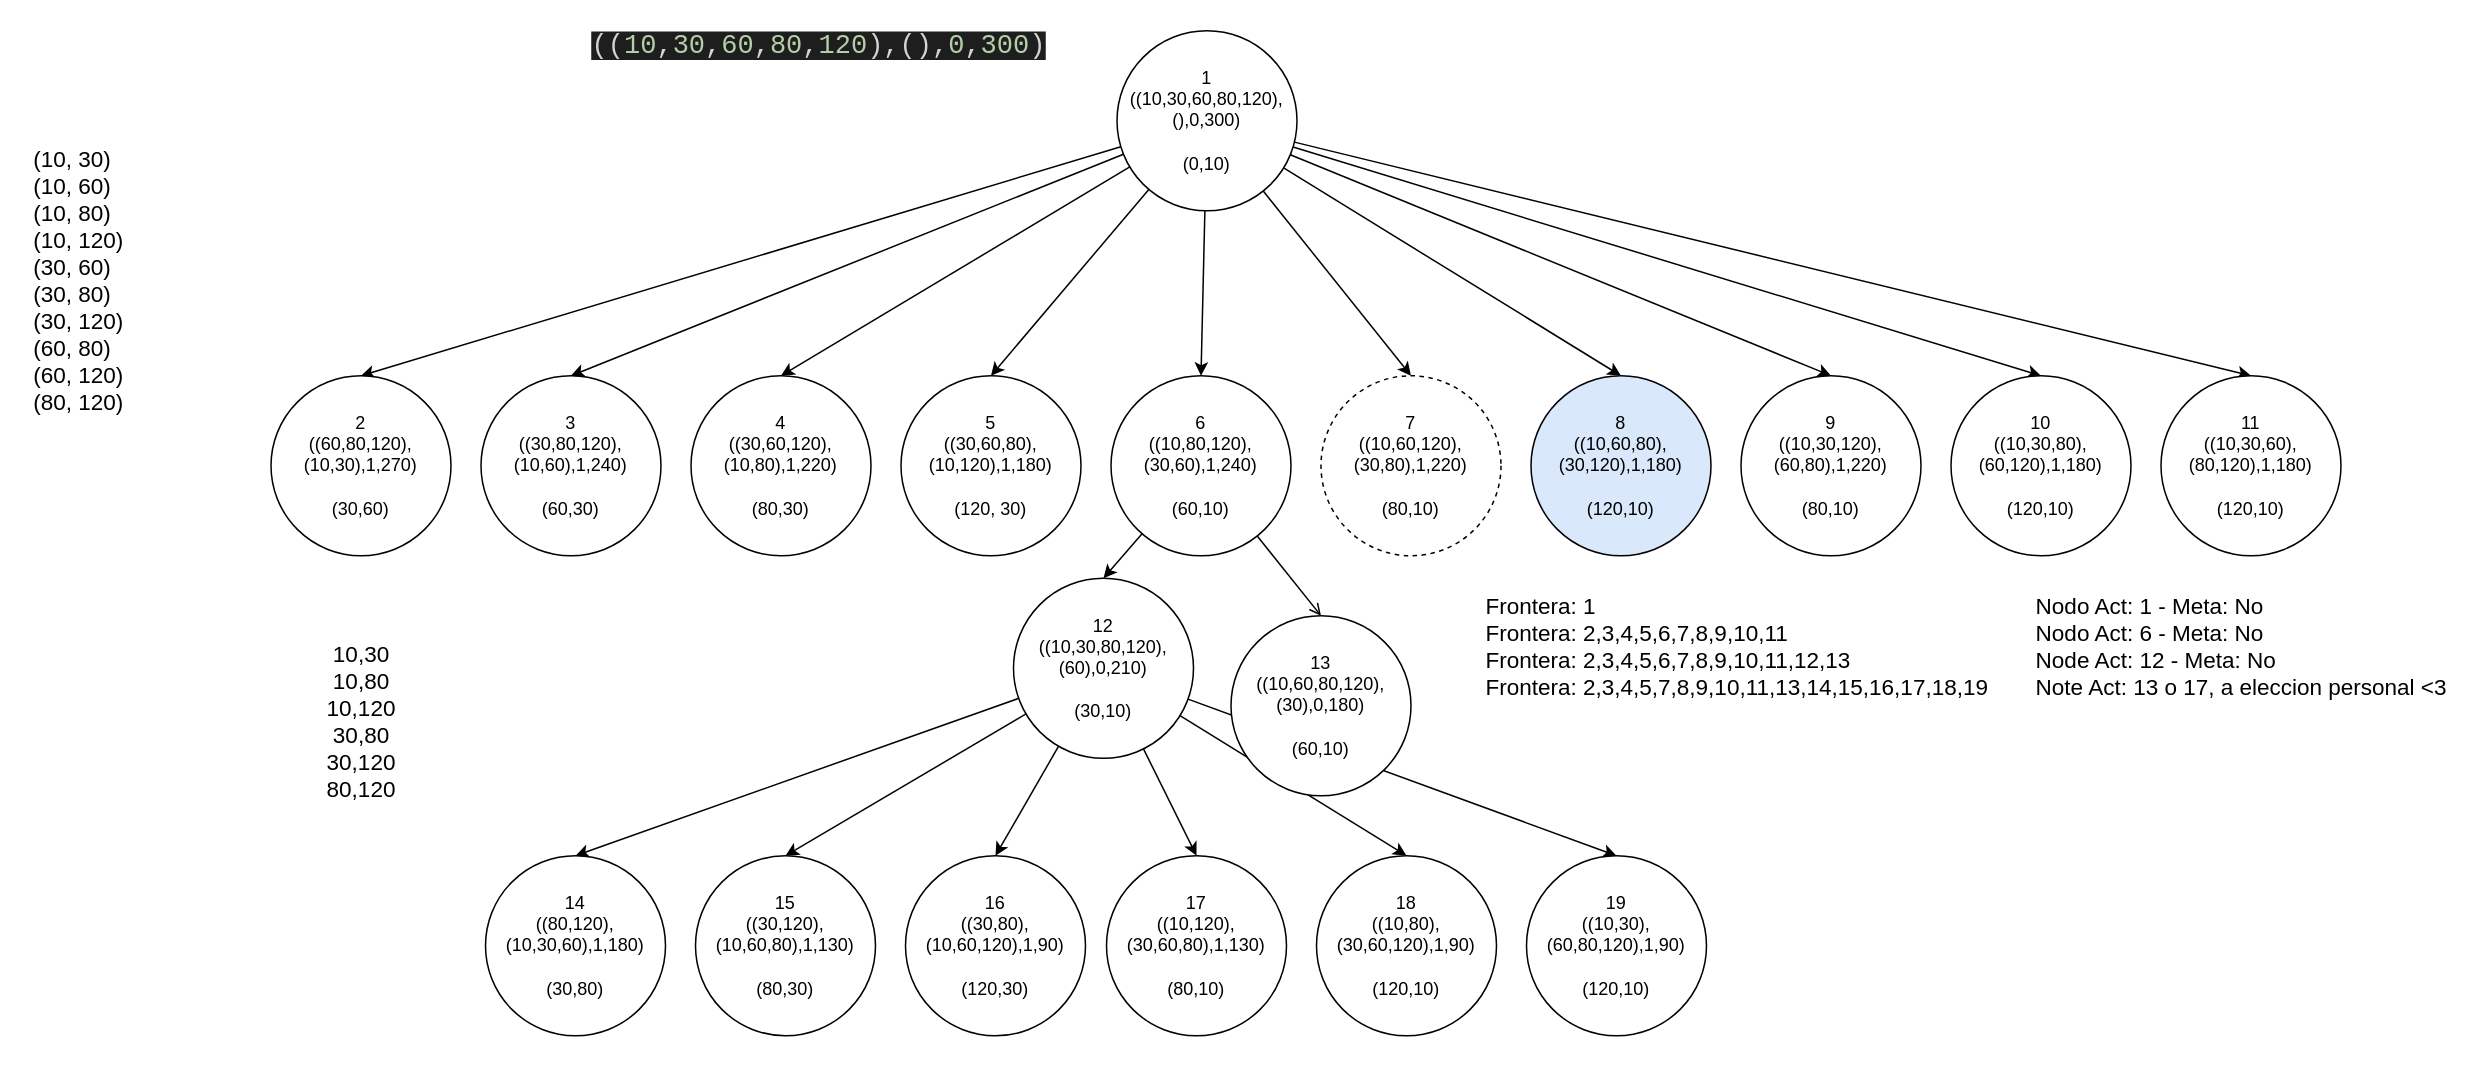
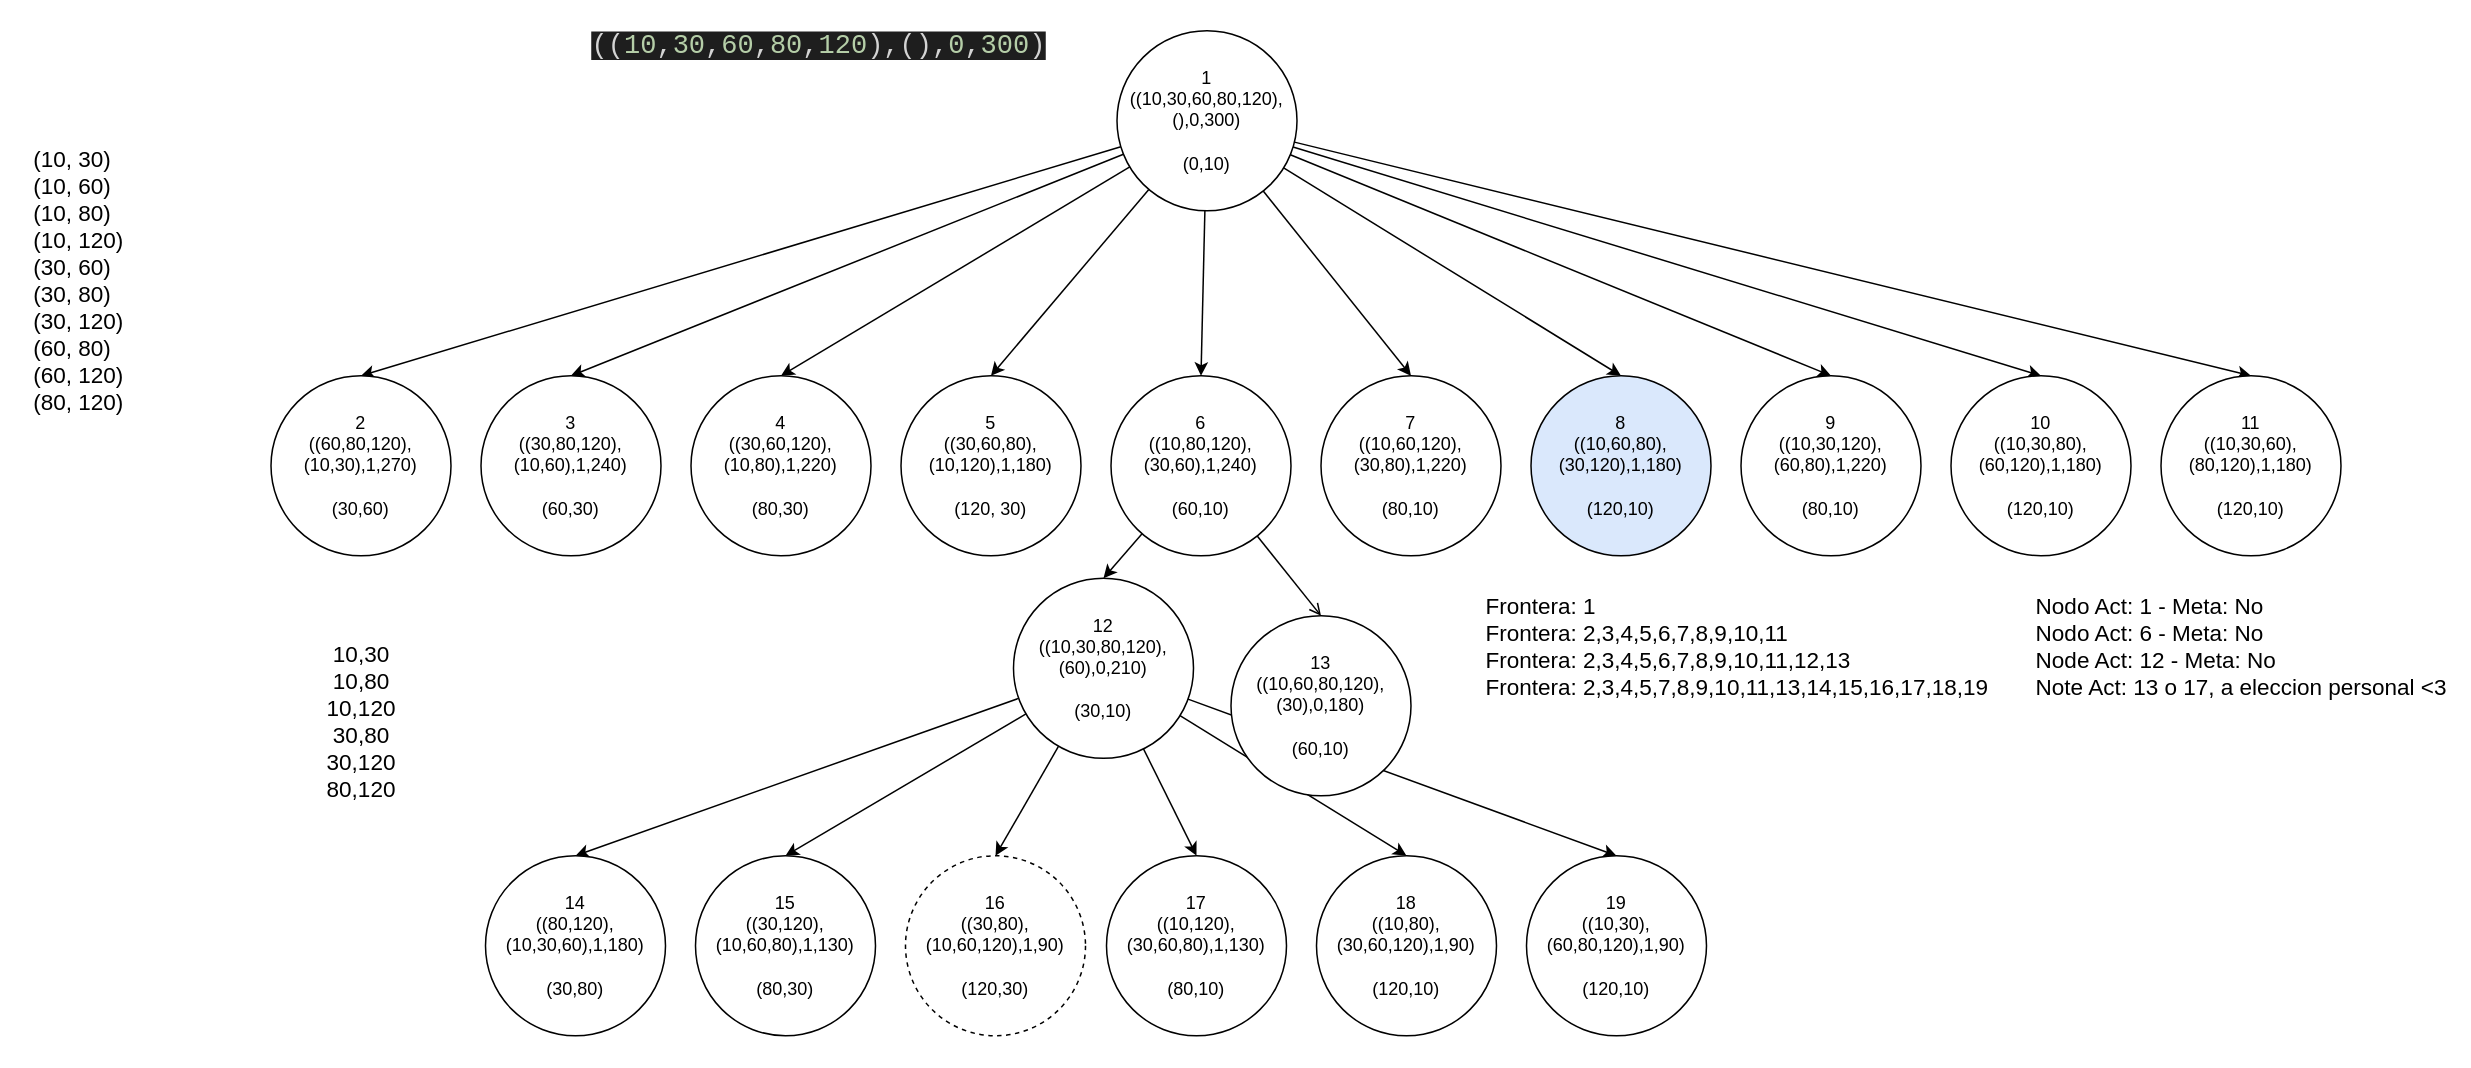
- <mxCell id="23" value="&lt;div&gt;7&lt;br&gt;&lt;/div&gt;&lt;div&gt;((10,60,120),(30,80),1,220)&lt;/div&gt;&lt;div&gt;&lt;br&gt;&lt;/div&gt;&lt;div&gt;(80,10)&lt;br&gt;&lt;/div&gt;" style="ellipse;whiteSpace=wrap;html=1;aspect=fixed;dashed=1;" vertex="1" parent="1"><mxGeometry x="880" y="250" width="120" height="120" as="geometry" /></mxCell>
+ <mxCell id="23" value="&lt;div&gt;7&lt;br&gt;&lt;/div&gt;&lt;div&gt;((10,60,120),(30,80),1,220)&lt;/div&gt;&lt;div&gt;&lt;br&gt;&lt;/div&gt;&lt;div&gt;(80,10)&lt;br&gt;&lt;/div&gt;" style="ellipse;whiteSpace=wrap;html=1;aspect=fixed;" vertex="1" parent="1"><mxGeometry x="880" y="250" width="120" height="120" as="geometry" /></mxCell>
- <mxCell id="38" value="&lt;div&gt;16&lt;br&gt;&lt;/div&gt;&lt;div&gt;((30,80),(10,60,120),1,90)&lt;/div&gt;&lt;div&gt;&lt;br&gt;&lt;/div&gt;&lt;div&gt;(120,30)&lt;br&gt;&lt;/div&gt;" style="ellipse;whiteSpace=wrap;html=1;aspect=fixed;" vertex="1" parent="1"><mxGeometry x="603" y="570" width="120" height="120" as="geometry" /></mxCell>
+ <mxCell id="38" value="&lt;div&gt;16&lt;br&gt;&lt;/div&gt;&lt;div&gt;((30,80),(10,60,120),1,90)&lt;/div&gt;&lt;div&gt;&lt;br&gt;&lt;/div&gt;&lt;div&gt;(120,30)&lt;br&gt;&lt;/div&gt;" style="ellipse;whiteSpace=wrap;html=1;aspect=fixed;dashed=1;" vertex="1" parent="1"><mxGeometry x="603" y="570" width="120" height="120" as="geometry" /></mxCell>
